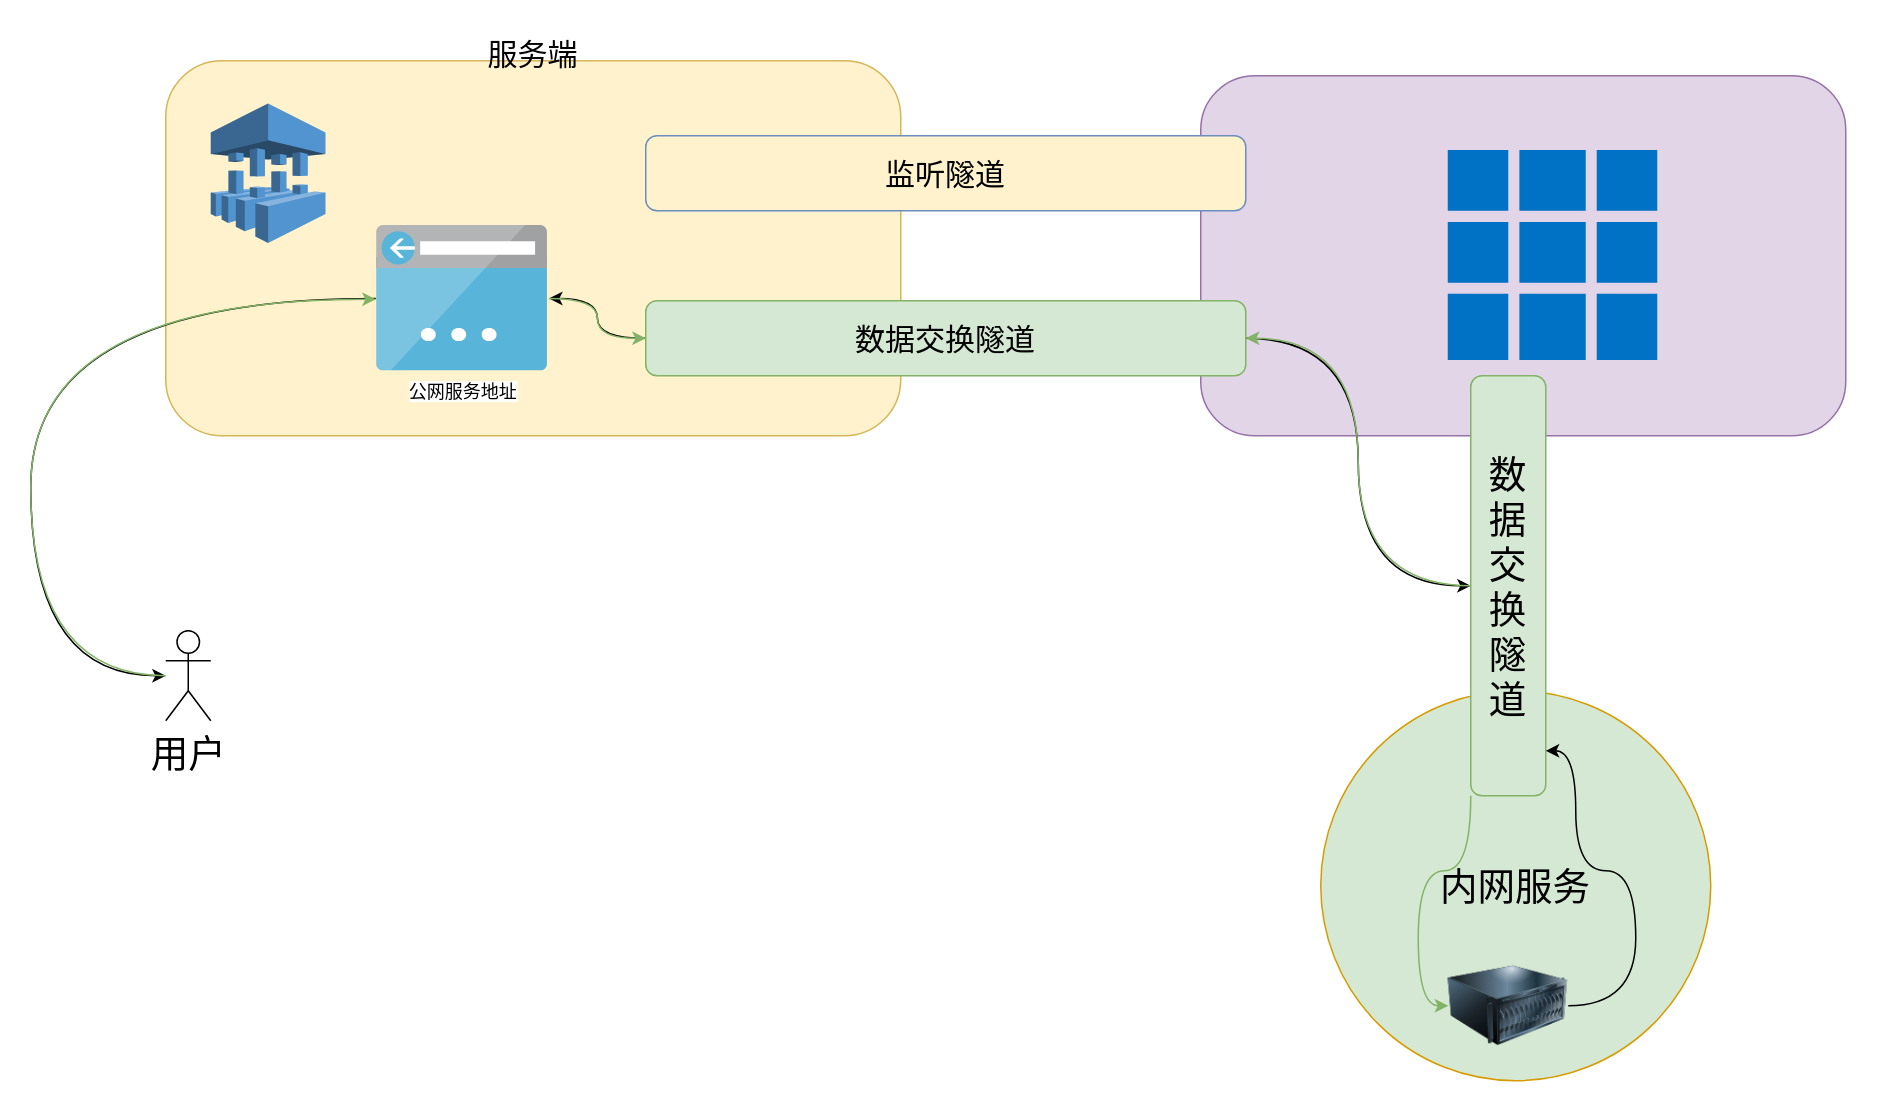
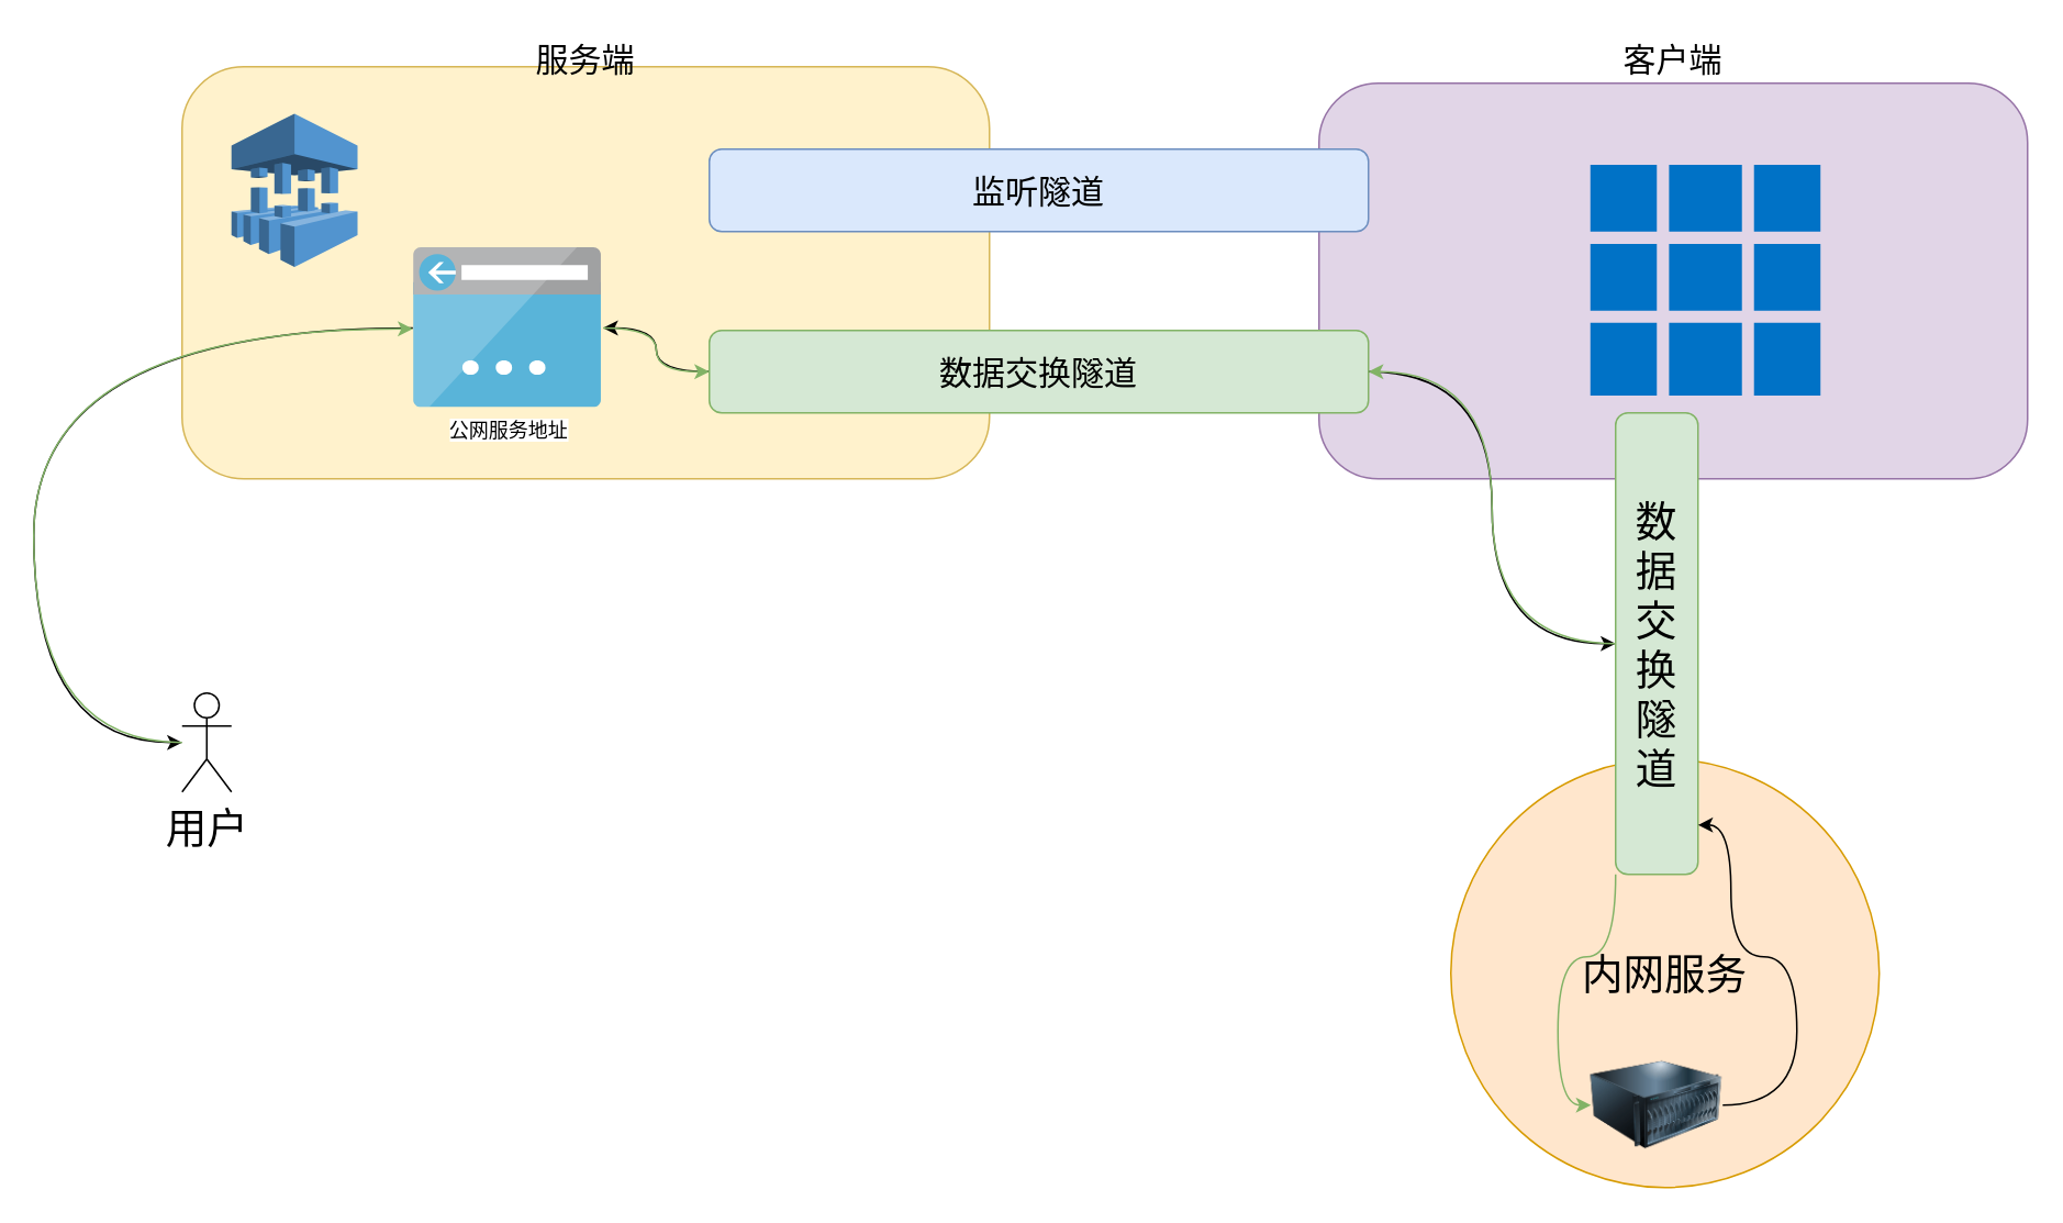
+ <mxCell id="10" value="客户端" style="text;html=1;strokeColor=none;fillColor=none;align=center;verticalAlign=middle;whiteSpace=wrap;rounded=0;fontSize=20;" parent="1" vertex="1"><mxGeometry x="965" y="20" width="100" height="30" as="geometry" /></mxCell>
- <mxCell id="4" value="&lt;font style=&quot;font-size: 20px;&quot;&gt;监听隧道&lt;/font&gt;" style="rounded=1;whiteSpace=wrap;html=1;fillColor=#fff2cc;strokeColor=#6c8ebf;direction=south;" parent="1" vertex="1"><mxGeometry x="430" y="90" width="400" height="50" as="geometry" /></mxCell>
+ <mxCell id="4" value="&lt;font style=&quot;font-size: 20px;&quot;&gt;监听隧道&lt;/font&gt;" style="rounded=1;whiteSpace=wrap;html=1;fillColor=#dae8fc;strokeColor=#6c8ebf;direction=south;" parent="1" vertex="1"><mxGeometry x="430" y="90" width="400" height="50" as="geometry" /></mxCell>
- <mxCell id="11" value="&lt;font style=&quot;font-size: 25px;&quot;&gt;内网服务&lt;/font&gt;" style="ellipse;whiteSpace=wrap;html=1;aspect=fixed;fontSize=20;fillColor=#d5e8d4;strokeColor=#d79b00;" parent="1" vertex="1"><mxGeometry x="880" y="460" width="260" height="260" as="geometry" /></mxCell>
+ <mxCell id="11" value="&lt;font style=&quot;font-size: 25px;&quot;&gt;内网服务&lt;/font&gt;" style="ellipse;whiteSpace=wrap;html=1;aspect=fixed;fontSize=20;fillColor=#ffe6cc;strokeColor=#d79b00;" parent="1" vertex="1"><mxGeometry x="880" y="460" width="260" height="260" as="geometry" /></mxCell>
